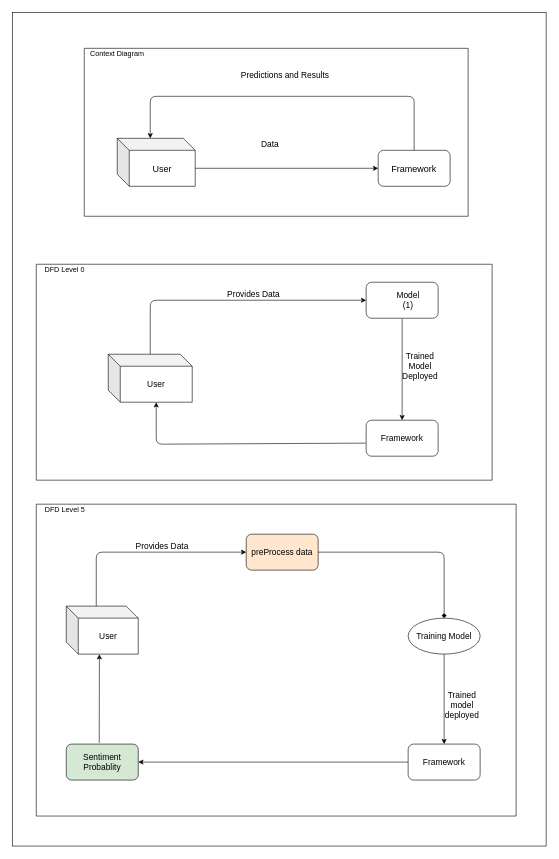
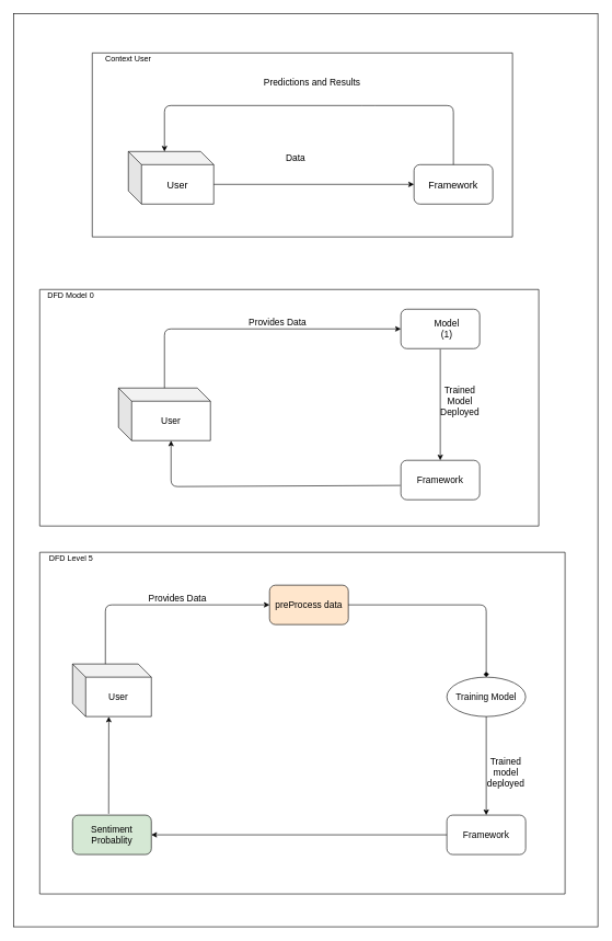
- <mxCell id="46" value="Context Diagram" style="text;html=1;strokeColor=none;fillColor=none;align=center;verticalAlign=middle;whiteSpace=wrap;rounded=0;" parent="1" vertex="1"><mxGeometry x="140" y="80" width="110" height="20" as="geometry" /></mxCell>
+ <mxCell id="46" value="Context User" style="text;html=1;strokeColor=none;fillColor=none;align=center;verticalAlign=middle;whiteSpace=wrap;rounded=0;" parent="1" vertex="1"><mxGeometry x="140" y="80" width="110" height="20" as="geometry" /></mxCell>
- <mxCell id="47" value="DFD Level 0" style="text;html=1;strokeColor=none;fillColor=none;align=center;verticalAlign=middle;whiteSpace=wrap;rounded=0;" parent="1" vertex="1"><mxGeometry x="65" y="440" width="85" height="20" as="geometry" /></mxCell>
+ <mxCell id="47" value="DFD Model 0" style="text;html=1;strokeColor=none;fillColor=none;align=center;verticalAlign=middle;whiteSpace=wrap;rounded=0;" parent="1" vertex="1"><mxGeometry x="65" y="440" width="85" height="20" as="geometry" /></mxCell>
